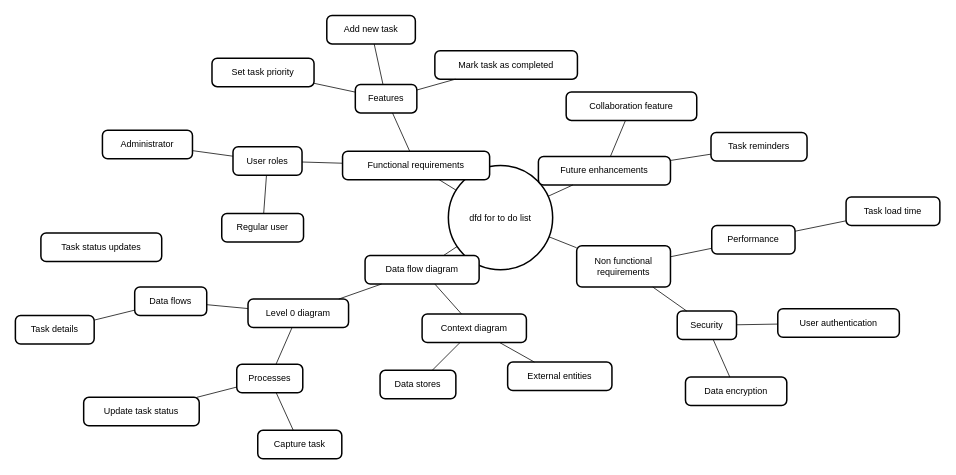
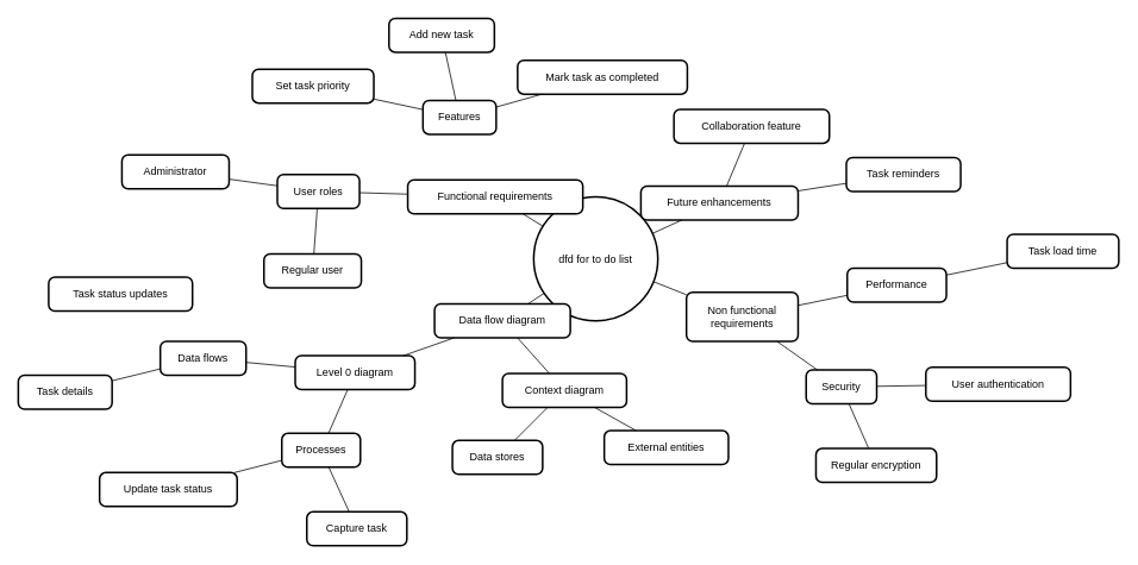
- <mxCell id="45" style="endArrow=none" parent="1" source="14" target="18" edge="1"><mxGeometry relative="1" as="geometry" /></mxCell>
- <mxCell id="27" value="Data encryption" style="rounded=1;absoluteArcSize=1;arcSize=14;whiteSpace=wrap;strokeWidth=2;" parent="1" vertex="1"><mxGeometry x="913" y="502" width="135" height="38" as="geometry" /></mxCell>
+ <mxCell id="27" value="Regular encryption" style="rounded=1;absoluteArcSize=1;arcSize=14;whiteSpace=wrap;strokeWidth=2;" parent="1" vertex="1"><mxGeometry x="913" y="502" width="135" height="38" as="geometry" /></mxCell>
